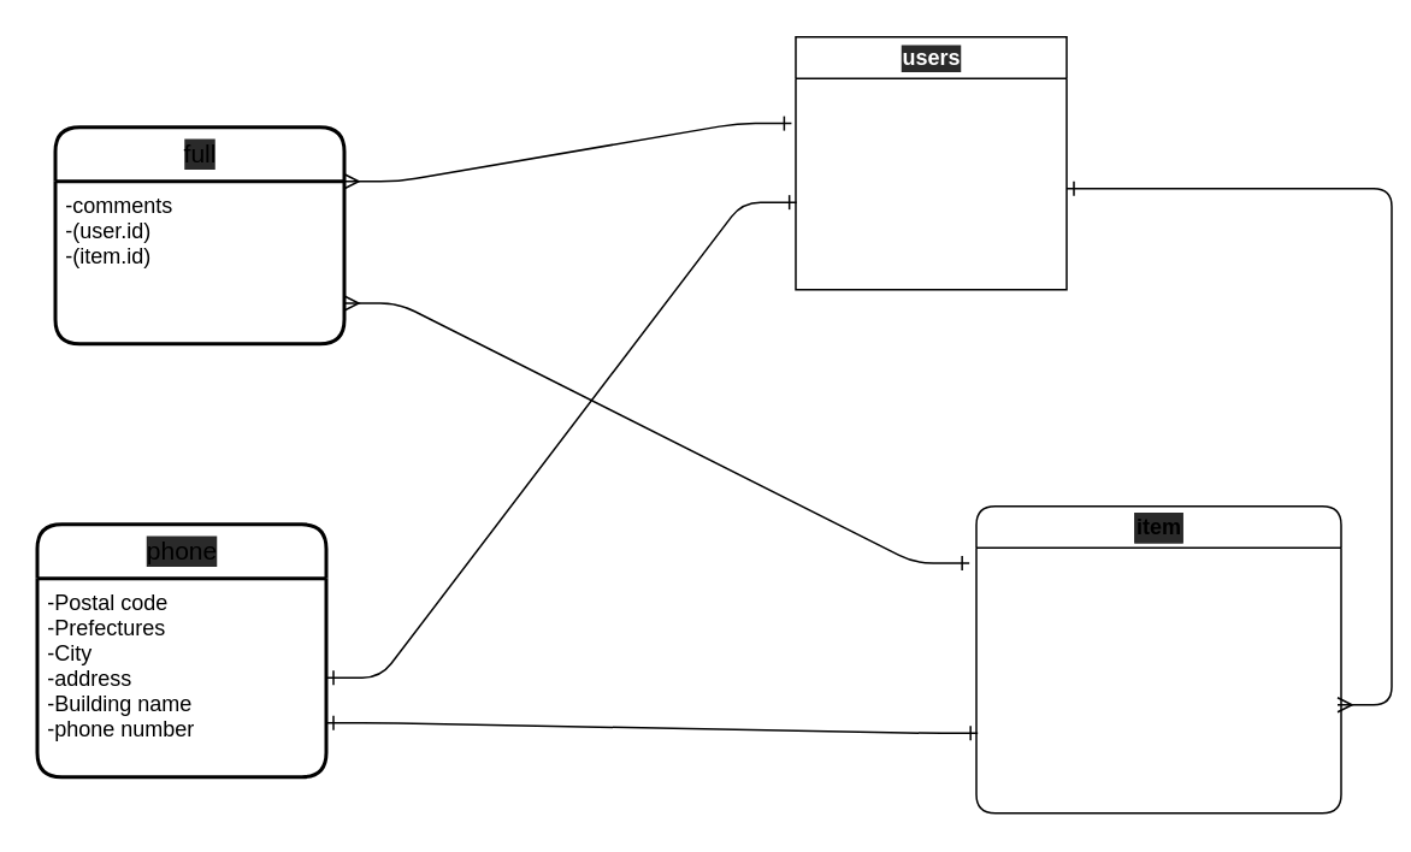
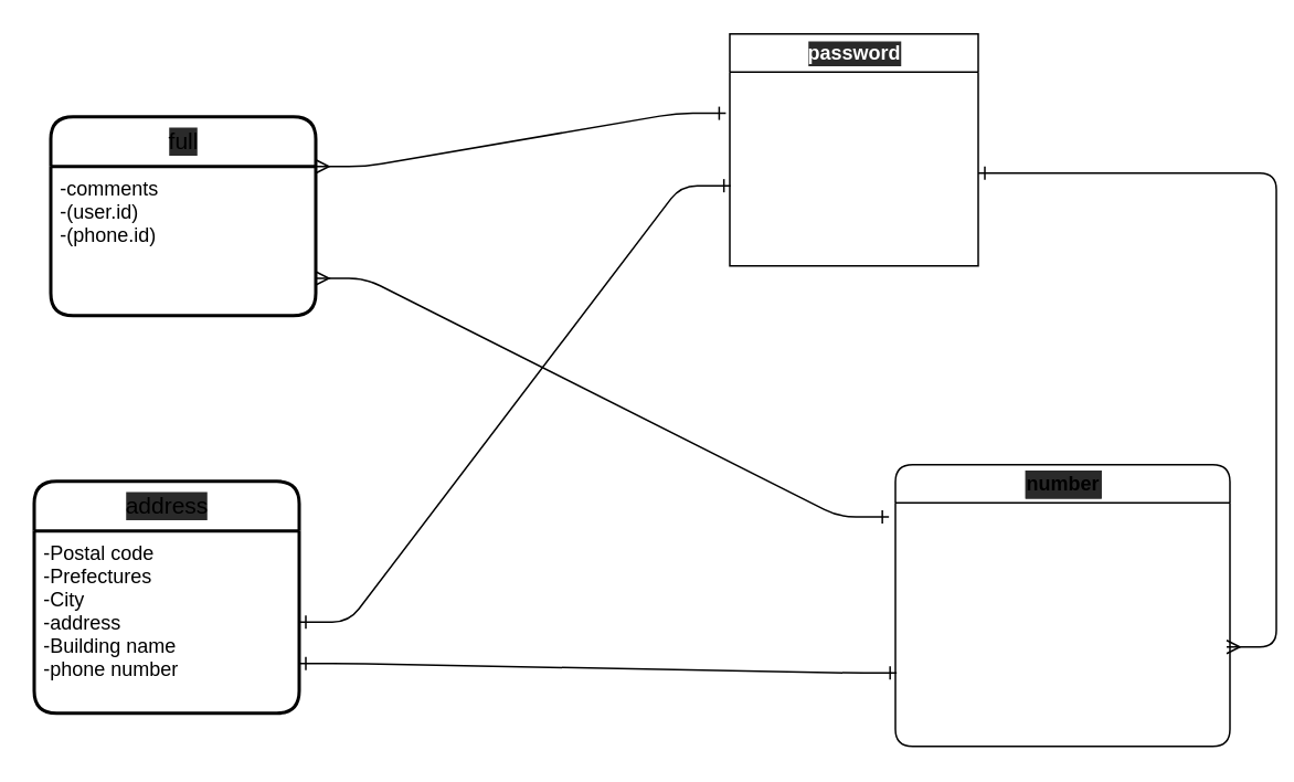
- <mxCell id="4" value="users" style="swimlane;labelBackgroundColor=#2A2A2A;fontColor=#FFFFFF;align=center;html=1;" vertex="1" parent="1"><mxGeometry x="440" y="20" width="150" height="140" as="geometry" /></mxCell>
+ <mxCell id="4" value="password" style="swimlane;labelBackgroundColor=#2A2A2A;fontColor=#FFFFFF;align=center;html=1;" vertex="1" parent="1"><mxGeometry x="440" y="20" width="150" height="140" as="geometry" /></mxCell>
- <mxCell id="12" value="-comments&#10;-(user.id)&#10;-(item.id)" style="align=left;strokeColor=none;fillColor=none;spacingLeft=4;fontSize=12;verticalAlign=top;resizable=0;rotatable=0;part=1;" vertex="1" parent="11"><mxGeometry y="30" width="160" height="90" as="geometry" /></mxCell>
+ <mxCell id="12" value="-comments&#10;-(user.id)&#10;-(phone.id)" style="align=left;strokeColor=none;fillColor=none;spacingLeft=4;fontSize=12;verticalAlign=top;resizable=0;rotatable=0;part=1;" vertex="1" parent="11"><mxGeometry y="30" width="160" height="90" as="geometry" /></mxCell>
- <mxCell id="2" value="item" style="swimlane;rounded=1;shadow=0;glass=0;comic=0;align=center;labelBackgroundColor=#2A2A2A;labelBorderColor=#2A2A2A;html=1;" parent="1" vertex="1"><mxGeometry x="540" y="280" width="202" height="170" as="geometry" /></mxCell>
+ <mxCell id="2" value="number" style="swimlane;rounded=1;shadow=0;glass=0;comic=0;align=center;labelBackgroundColor=#2A2A2A;labelBorderColor=#2A2A2A;html=1;" parent="1" vertex="1"><mxGeometry x="540" y="280" width="202" height="170" as="geometry" /></mxCell>
- <mxCell id="13" value="phone" style="swimlane;childLayout=stackLayout;horizontal=1;startSize=30;horizontalStack=0;rounded=1;fontSize=14;fontStyle=0;strokeWidth=2;resizeParent=0;resizeLast=1;shadow=0;dashed=0;align=center;labelBackgroundColor=#2A2A2A;html=1;" vertex="1" parent="1"><mxGeometry x="20" y="290" width="160" height="140" as="geometry" /></mxCell>
+ <mxCell id="13" value="address" style="swimlane;childLayout=stackLayout;horizontal=1;startSize=30;horizontalStack=0;rounded=1;fontSize=14;fontStyle=0;strokeWidth=2;resizeParent=0;resizeLast=1;shadow=0;dashed=0;align=center;labelBackgroundColor=#2A2A2A;html=1;" vertex="1" parent="1"><mxGeometry x="20" y="290" width="160" height="140" as="geometry" /></mxCell>
